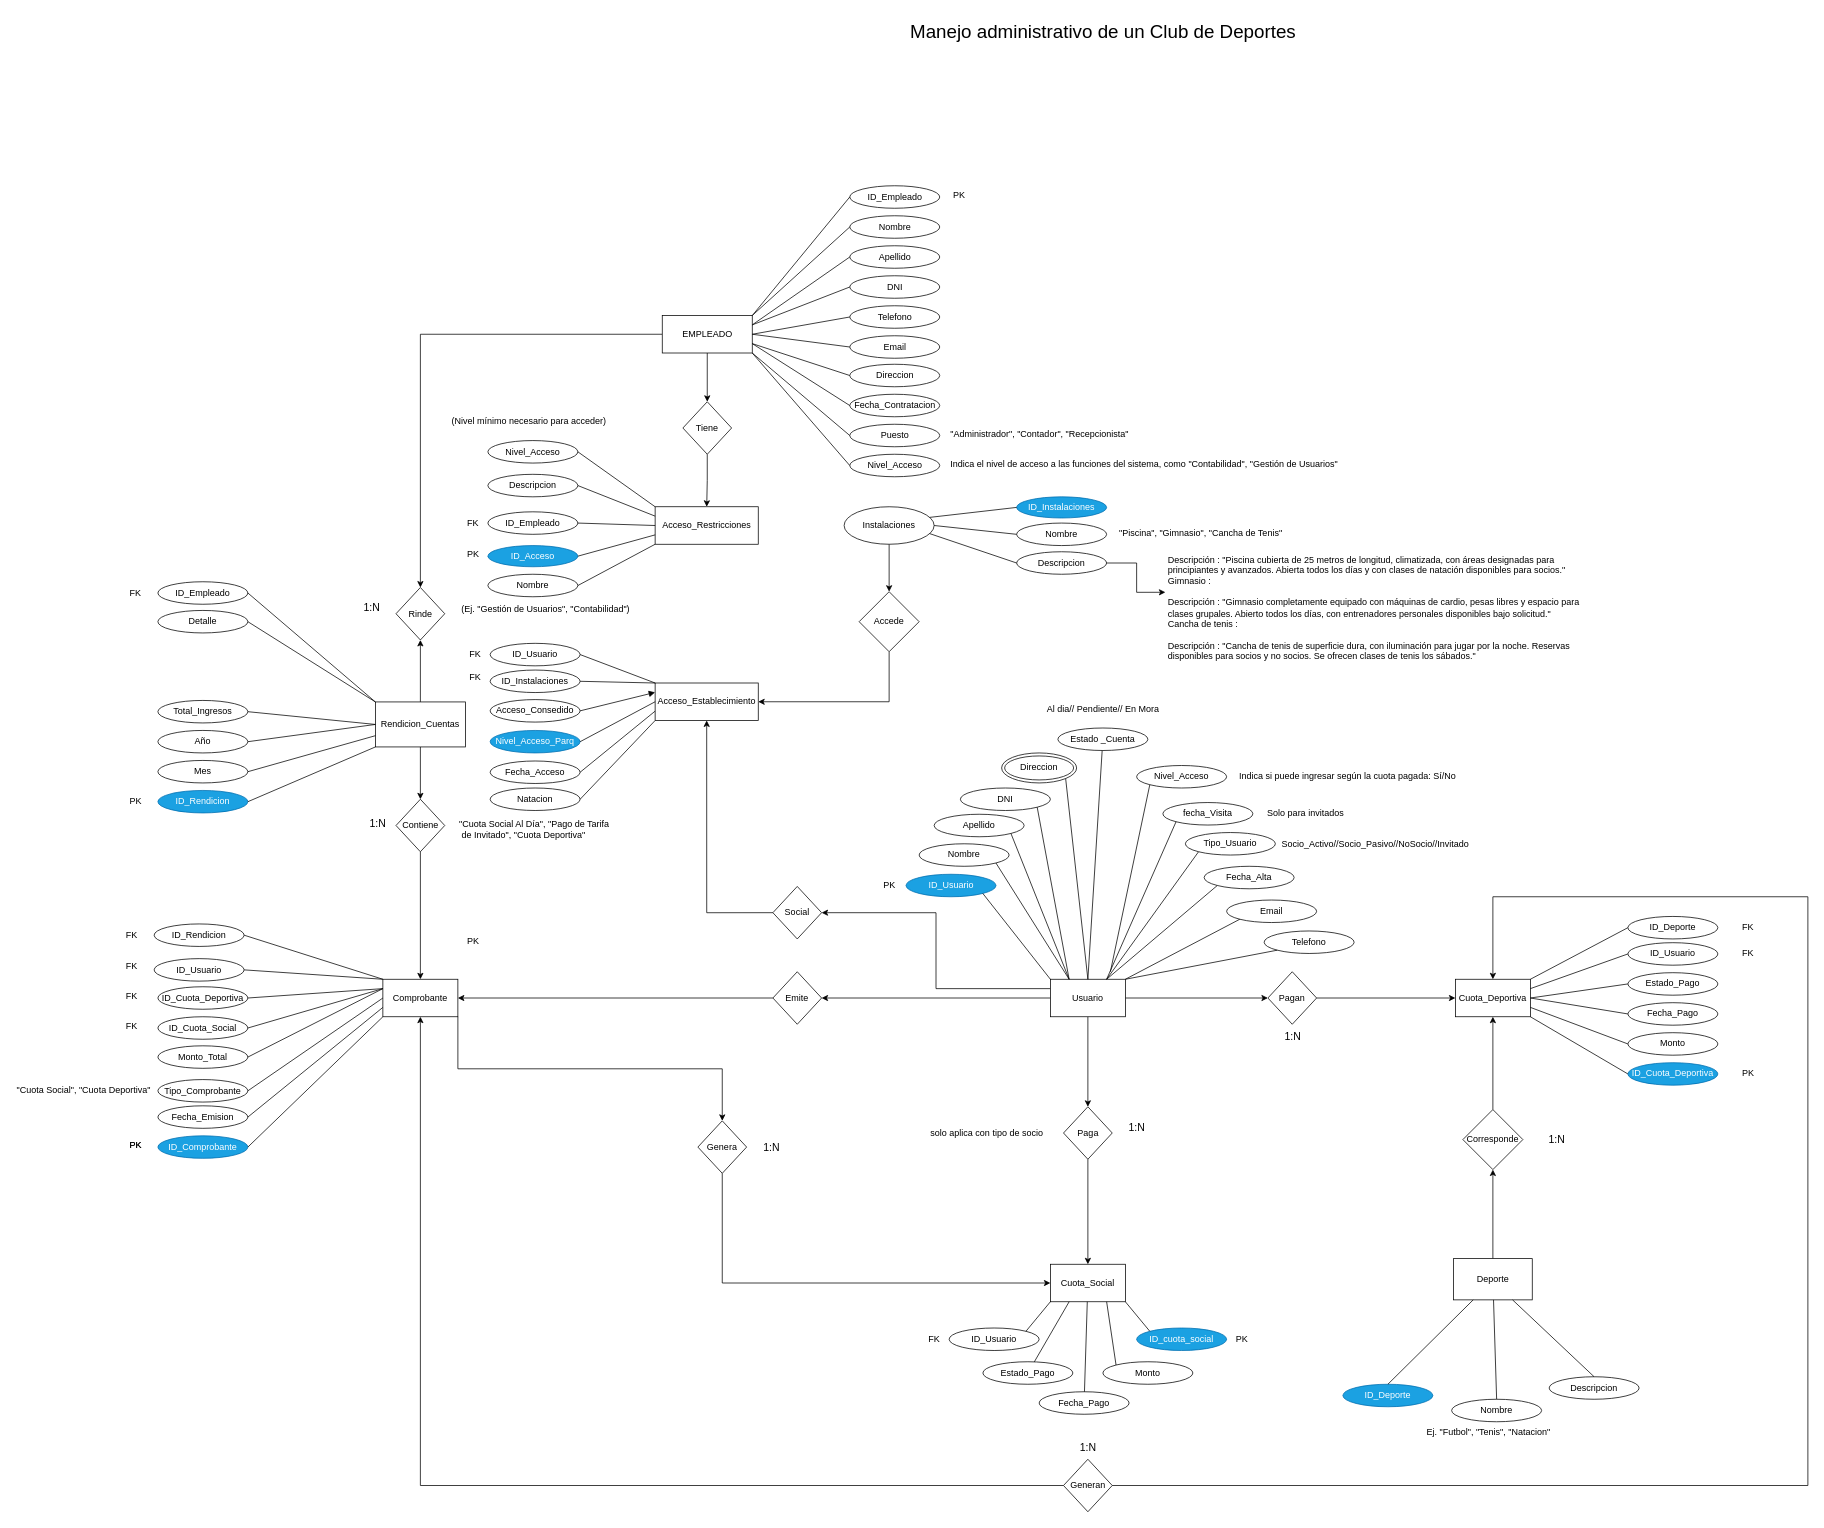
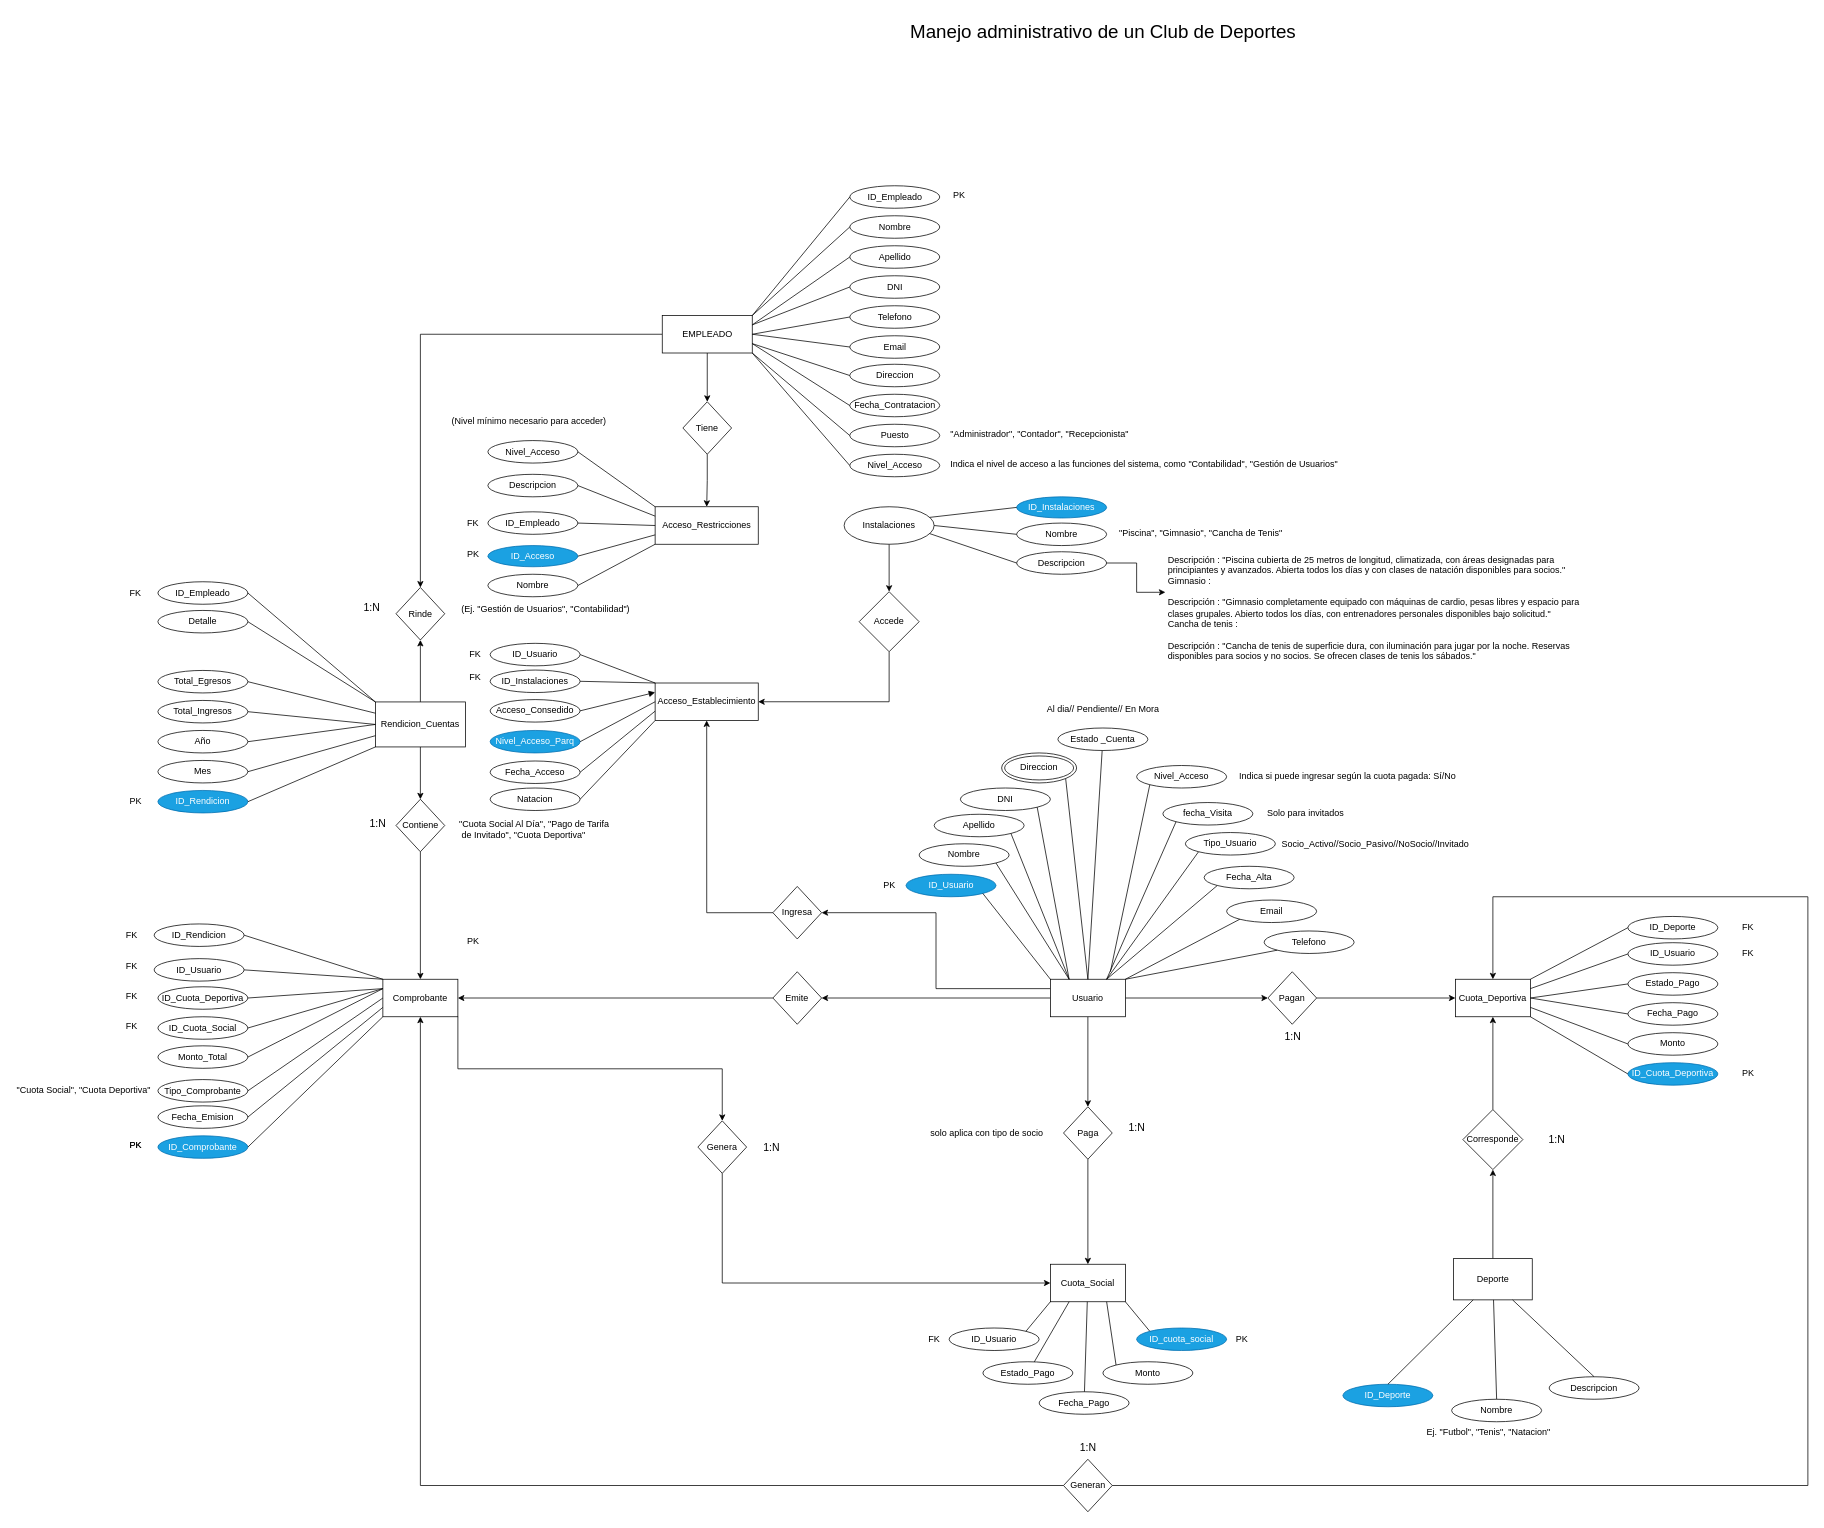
+ <mxCell id="77" value="Total_Egresos" style="ellipse;whiteSpace=wrap;html=1;" parent="1" vertex="1"><mxGeometry x="210" y="893.25" width="120" height="30" as="geometry" /></mxCell>
+ <mxCell id="164" value="" style="endArrow=none;html=1;rounded=0;exitX=1;exitY=0.5;exitDx=0;exitDy=0;entryX=0;entryY=0.25;entryDx=0;entryDy=0;" parent="1" source="77" target="11" edge="1"><mxGeometry width="50" height="50" relative="1" as="geometry"><mxPoint x="290" y="925" as="sourcePoint" /><mxPoint x="340" y="875" as="targetPoint" /></mxGeometry></mxCell>
- <mxCell id="88" value="Social" style="rhombus;whiteSpace=wrap;html=1;" parent="1" vertex="1"><mxGeometry x="1030" y="1181.25" width="65" height="70" as="geometry" /></mxCell>
+ <mxCell id="88" value="Ingresa" style="rhombus;whiteSpace=wrap;html=1;" parent="1" vertex="1"><mxGeometry x="1030" y="1181.25" width="65" height="70" as="geometry" /></mxCell>
